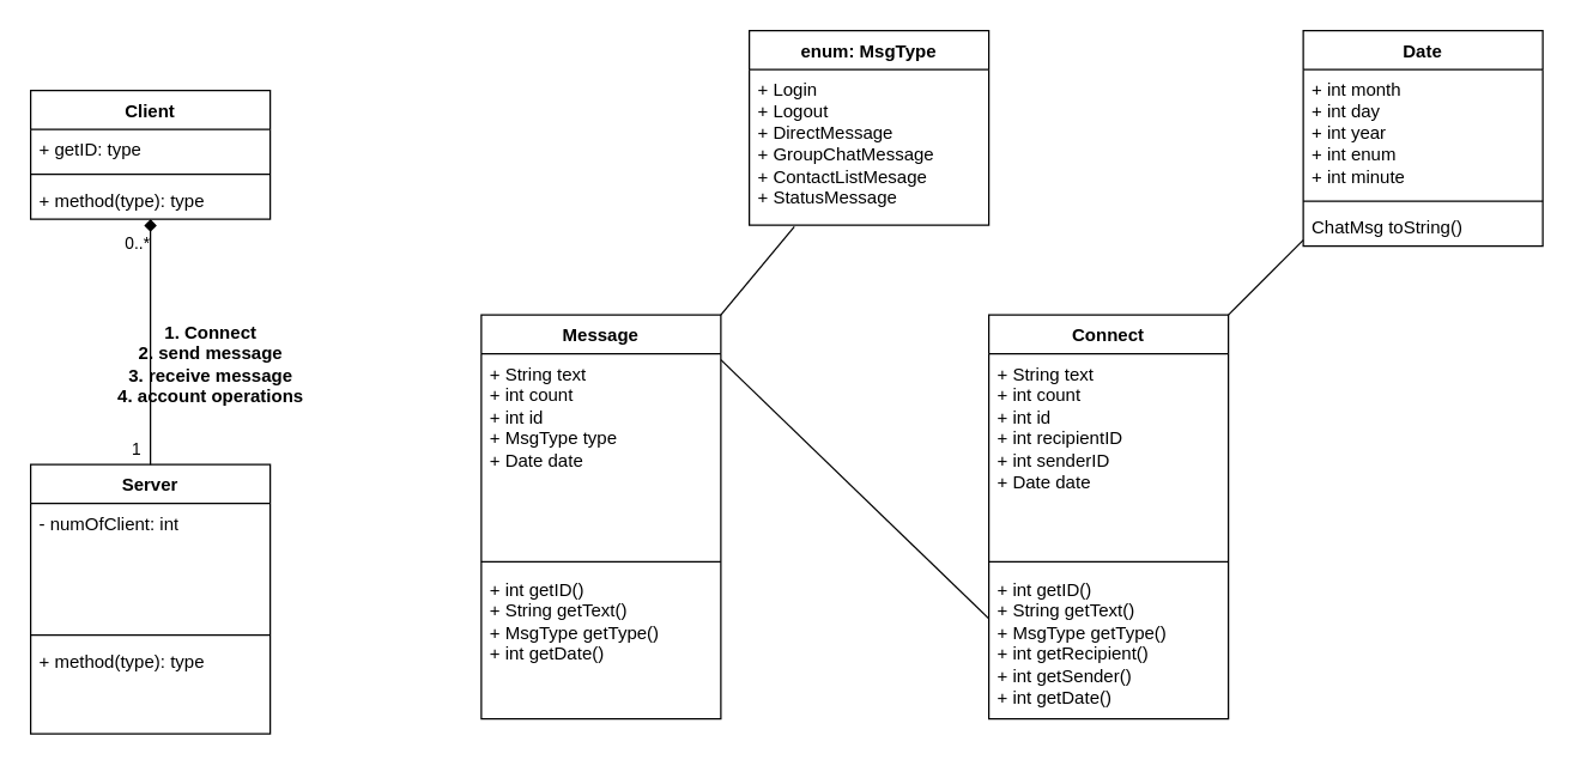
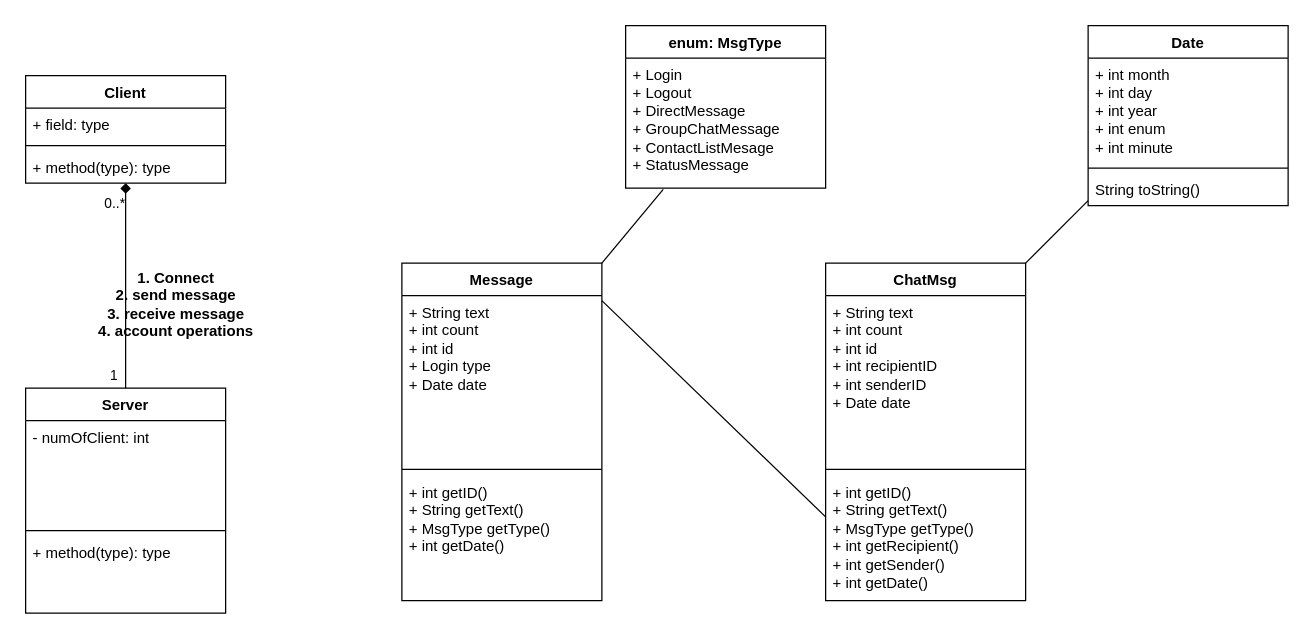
- <mxCell id="3" value="+ getID: type" style="text;strokeColor=none;fillColor=none;align=left;verticalAlign=top;spacingLeft=4;spacingRight=4;overflow=hidden;rotatable=0;points=[[0,0.5],[1,0.5]];portConstraint=eastwest;whiteSpace=wrap;html=1;" parent="2" vertex="1"><mxGeometry y="26" width="160" height="26" as="geometry" /></mxCell>
+ <mxCell id="3" value="+ field: type" style="text;strokeColor=none;fillColor=none;align=left;verticalAlign=top;spacingLeft=4;spacingRight=4;overflow=hidden;rotatable=0;points=[[0,0.5],[1,0.5]];portConstraint=eastwest;whiteSpace=wrap;html=1;" parent="2" vertex="1"><mxGeometry y="26" width="160" height="26" as="geometry" /></mxCell>
- <mxCell id="23" value="ChatMsg toString()" style="text;strokeColor=none;fillColor=none;align=left;verticalAlign=top;spacingLeft=4;spacingRight=4;overflow=hidden;rotatable=0;points=[[0,0.5],[1,0.5]];portConstraint=eastwest;whiteSpace=wrap;html=1;" vertex="1" parent="20"><mxGeometry y="118" width="160" height="26" as="geometry" /></mxCell>
+ <mxCell id="23" value="String toString()" style="text;strokeColor=none;fillColor=none;align=left;verticalAlign=top;spacingLeft=4;spacingRight=4;overflow=hidden;rotatable=0;points=[[0,0.5],[1,0.5]];portConstraint=eastwest;whiteSpace=wrap;html=1;" vertex="1" parent="20"><mxGeometry y="118" width="160" height="26" as="geometry" /></mxCell>
- <mxCell id="24" value="Connect" style="swimlane;fontStyle=1;align=center;verticalAlign=top;childLayout=stackLayout;horizontal=1;startSize=26;horizontalStack=0;resizeParent=1;resizeParentMax=0;resizeLast=0;collapsible=1;marginBottom=0;whiteSpace=wrap;html=1;" vertex="1" parent="1"><mxGeometry x="660" y="210" width="160" height="270" as="geometry" /></mxCell>
+ <mxCell id="24" value="ChatMsg" style="swimlane;fontStyle=1;align=center;verticalAlign=top;childLayout=stackLayout;horizontal=1;startSize=26;horizontalStack=0;resizeParent=1;resizeParentMax=0;resizeLast=0;collapsible=1;marginBottom=0;whiteSpace=wrap;html=1;" vertex="1" parent="1"><mxGeometry x="660" y="210" width="160" height="270" as="geometry" /></mxCell>
- <mxCell id="15" value="+ String text&lt;div&gt;+ int count&lt;/div&gt;&lt;div&gt;+ int id&lt;/div&gt;&lt;div&gt;+ MsgType type&lt;/div&gt;&lt;div&gt;+ Date date&lt;/div&gt;" style="text;strokeColor=none;fillColor=none;align=left;verticalAlign=top;spacingLeft=4;spacingRight=4;overflow=hidden;rotatable=0;points=[[0,0.5],[1,0.5]];portConstraint=eastwest;whiteSpace=wrap;html=1;" parent="14" vertex="1"><mxGeometry y="26" width="160" height="134" as="geometry" /></mxCell>
+ <mxCell id="15" value="+ String text&lt;div&gt;+ int count&lt;/div&gt;&lt;div&gt;+ int id&lt;/div&gt;&lt;div&gt;+ Login type&lt;/div&gt;&lt;div&gt;+ Date date&lt;/div&gt;" style="text;strokeColor=none;fillColor=none;align=left;verticalAlign=top;spacingLeft=4;spacingRight=4;overflow=hidden;rotatable=0;points=[[0,0.5],[1,0.5]];portConstraint=eastwest;whiteSpace=wrap;html=1;" parent="14" vertex="1"><mxGeometry y="26" width="160" height="134" as="geometry" /></mxCell>
